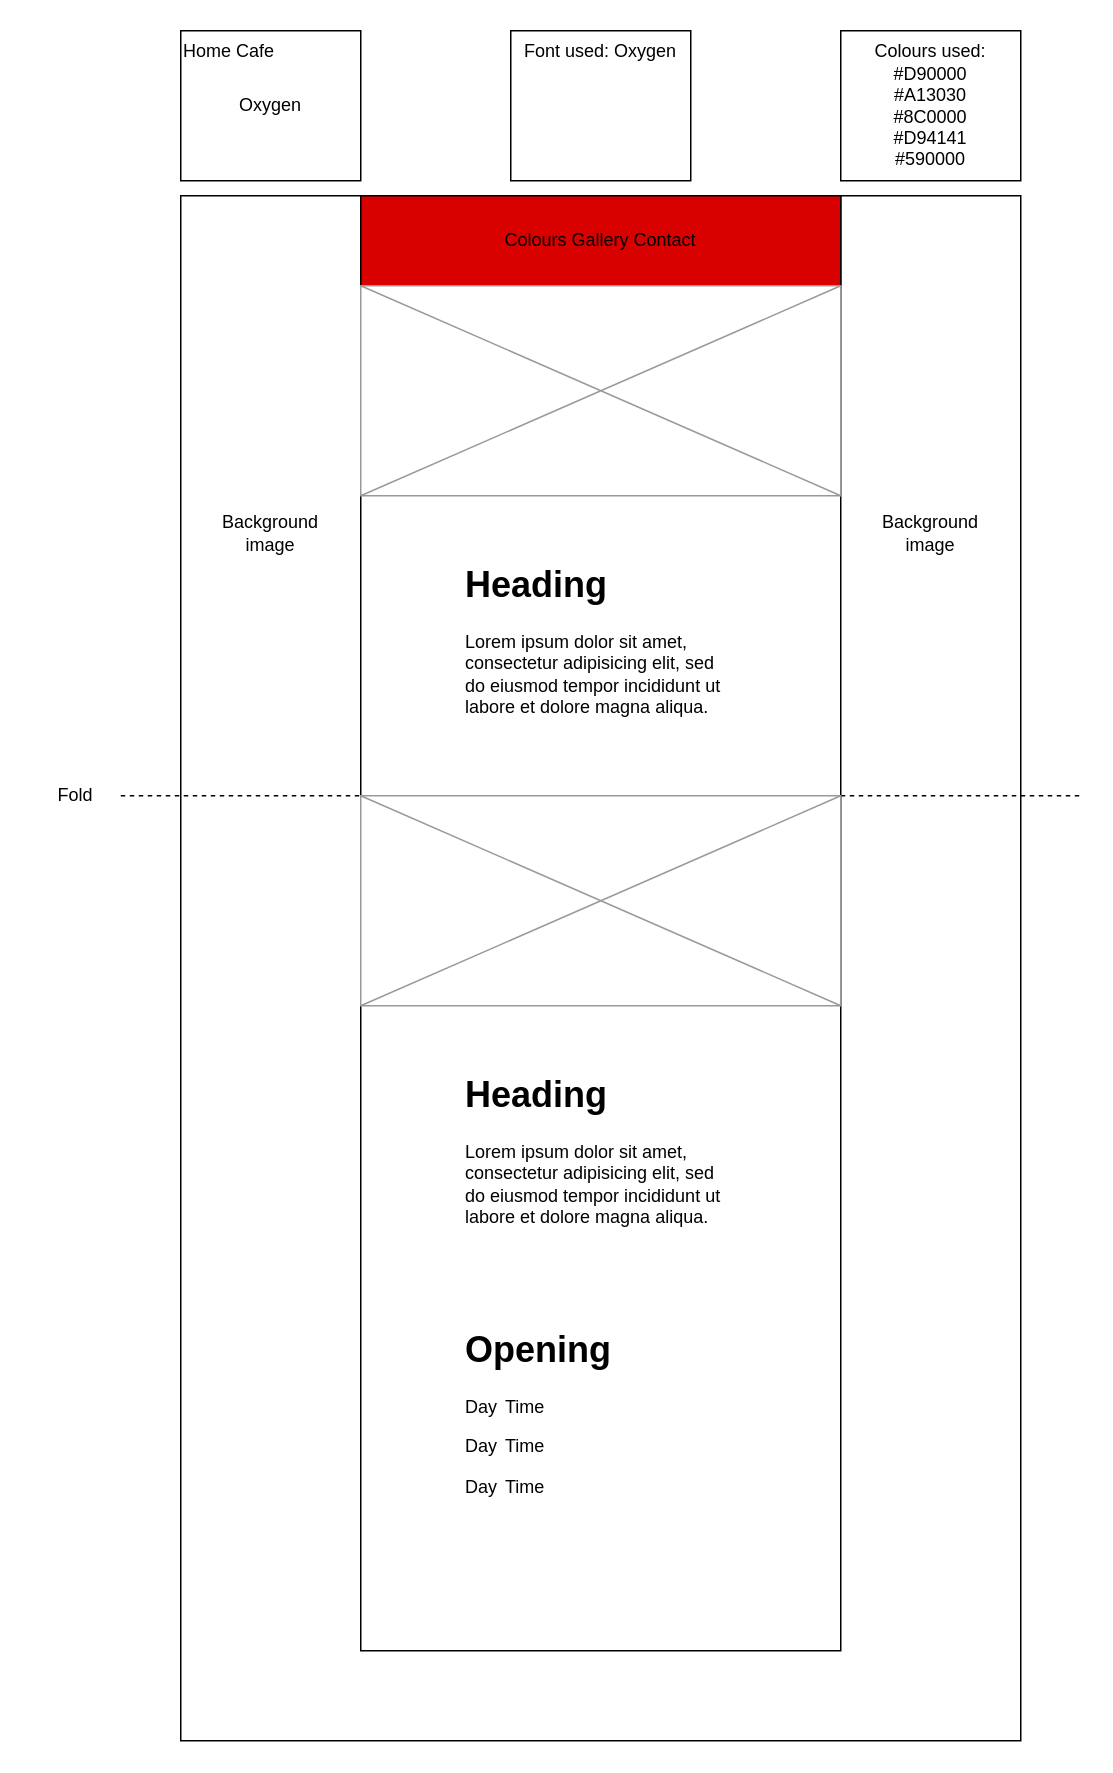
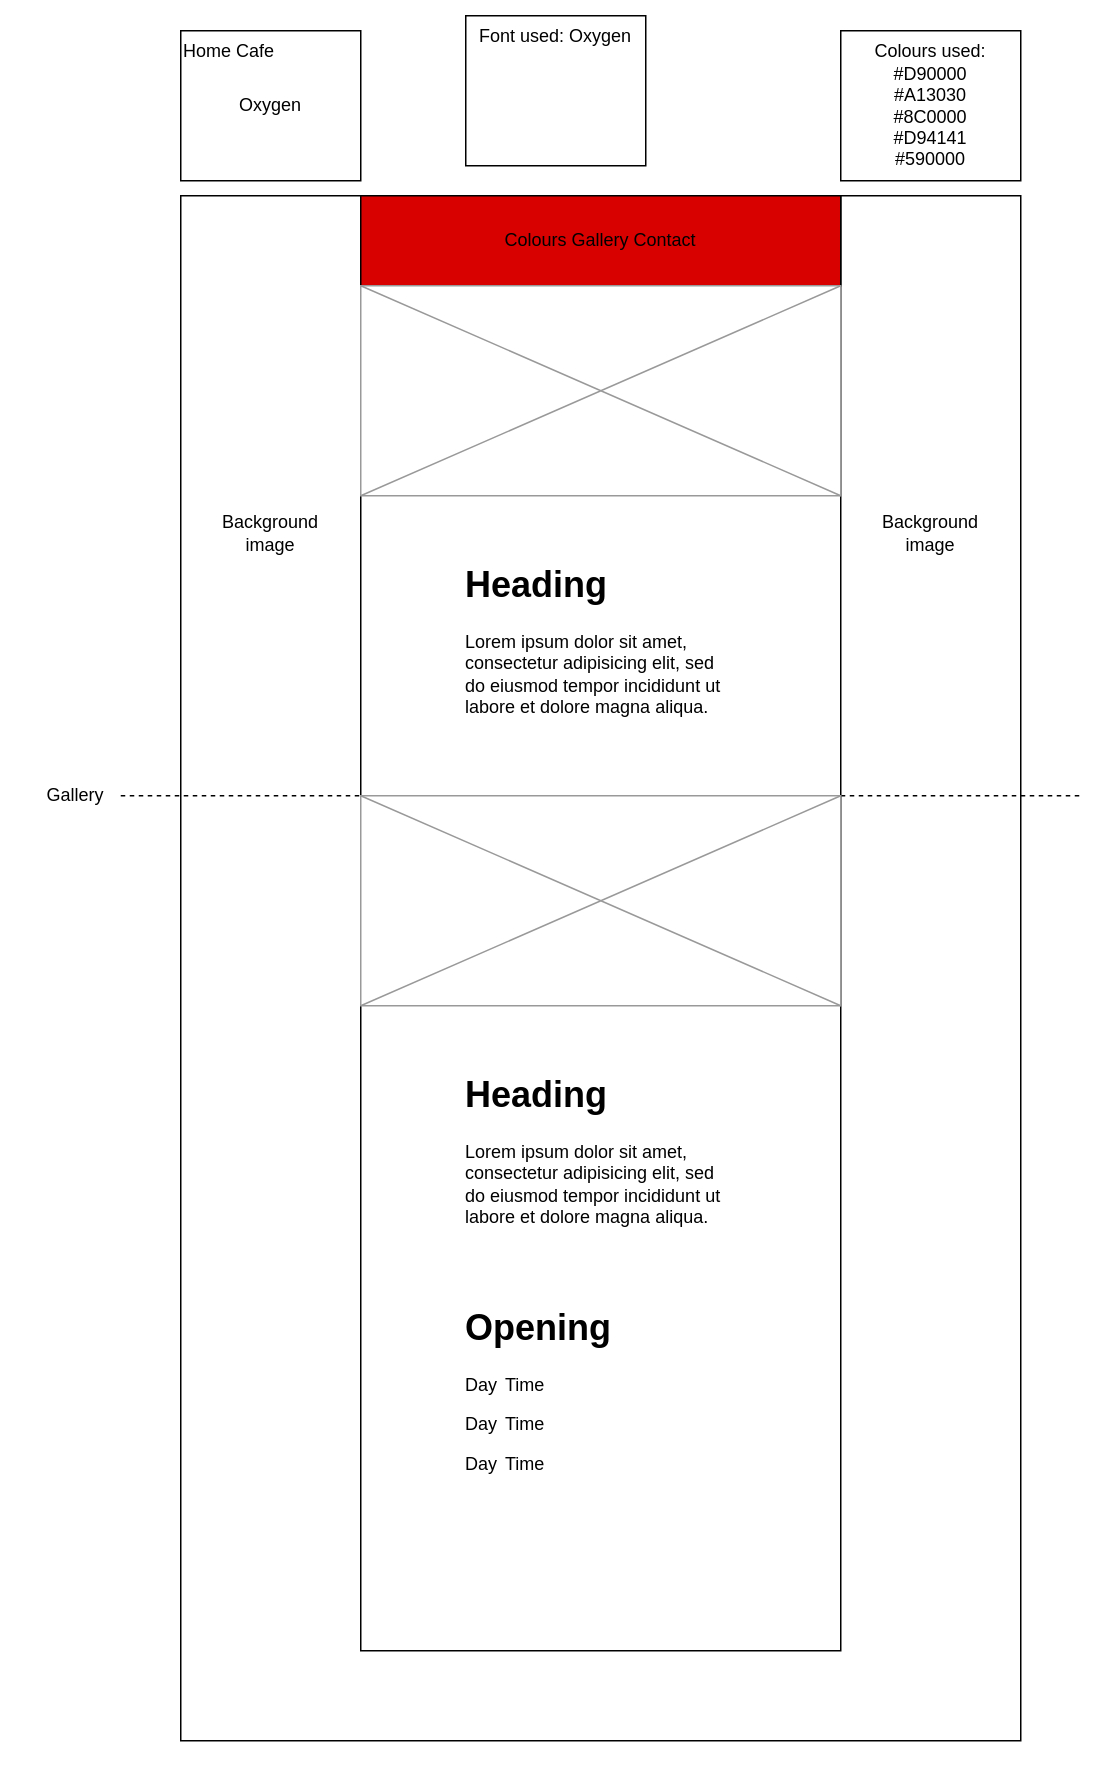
- <mxCell id="15" value="Font used: Oxygen" style="text;html=1;strokeColor=default;fillColor=none;align=center;verticalAlign=top;whiteSpace=wrap;rounded=0;perimeterSpacing=1;labelPosition=center;verticalLabelPosition=middle;" vertex="1" parent="1"><mxGeometry x="340" y="20" width="120" height="100" as="geometry" /></mxCell>
+ <mxCell id="15" value="Font used: Oxygen" style="text;html=1;strokeColor=default;fillColor=none;align=center;verticalAlign=top;whiteSpace=wrap;rounded=0;perimeterSpacing=1;labelPosition=center;verticalLabelPosition=middle;" vertex="1" parent="1"><mxGeometry x="310" y="10" width="120" height="100" as="geometry" /></mxCell>
- <mxCell id="17" value="Fold" style="text;html=1;strokeColor=none;fillColor=none;align=center;verticalAlign=middle;whiteSpace=wrap;rounded=0;" vertex="1" parent="1"><mxGeometry x="20" y="515" width="60" height="30" as="geometry" /></mxCell>
+ <mxCell id="17" value="Gallery" style="text;html=1;strokeColor=none;fillColor=none;align=center;verticalAlign=middle;whiteSpace=wrap;rounded=0;" vertex="1" parent="1"><mxGeometry x="20" y="515" width="60" height="30" as="geometry" /></mxCell>
- <mxCell id="13" value="&lt;h1&gt;Opening&lt;/h1&gt;&lt;p&gt;Day&lt;span style=&quot;white-space: pre;&quot;&gt;&#09;&lt;/span&gt;Time&lt;/p&gt;&lt;p&gt;Day&lt;span style=&quot;white-space: pre;&quot;&gt;&#09;&lt;/span&gt;Time&lt;/p&gt;&lt;p&gt;Day&lt;span style=&quot;white-space: pre;&quot;&gt;&#09;&lt;/span&gt;Time&lt;br&gt;&lt;/p&gt;" style="text;html=1;strokeColor=none;fillColor=none;spacing=5;spacingTop=-20;whiteSpace=wrap;overflow=hidden;rounded=0;" vertex="1" parent="1"><mxGeometry x="305" y="880" width="190" height="120" as="geometry" /></mxCell>
+ <mxCell id="13" value="&lt;h1&gt;Opening&lt;/h1&gt;&lt;p&gt;Day&lt;span style=&quot;white-space: pre;&quot;&gt;&#09;&lt;/span&gt;Time&lt;/p&gt;&lt;p&gt;Day&lt;span style=&quot;white-space: pre;&quot;&gt;&#09;&lt;/span&gt;Time&lt;/p&gt;&lt;p&gt;Day&lt;span style=&quot;white-space: pre;&quot;&gt;&#09;&lt;/span&gt;Time&lt;br&gt;&lt;/p&gt;" style="text;html=1;strokeColor=none;fillColor=none;spacing=5;spacingTop=-20;whiteSpace=wrap;overflow=hidden;rounded=0;" vertex="1" parent="1"><mxGeometry x="305" y="865" width="190" height="120" as="geometry" /></mxCell>
